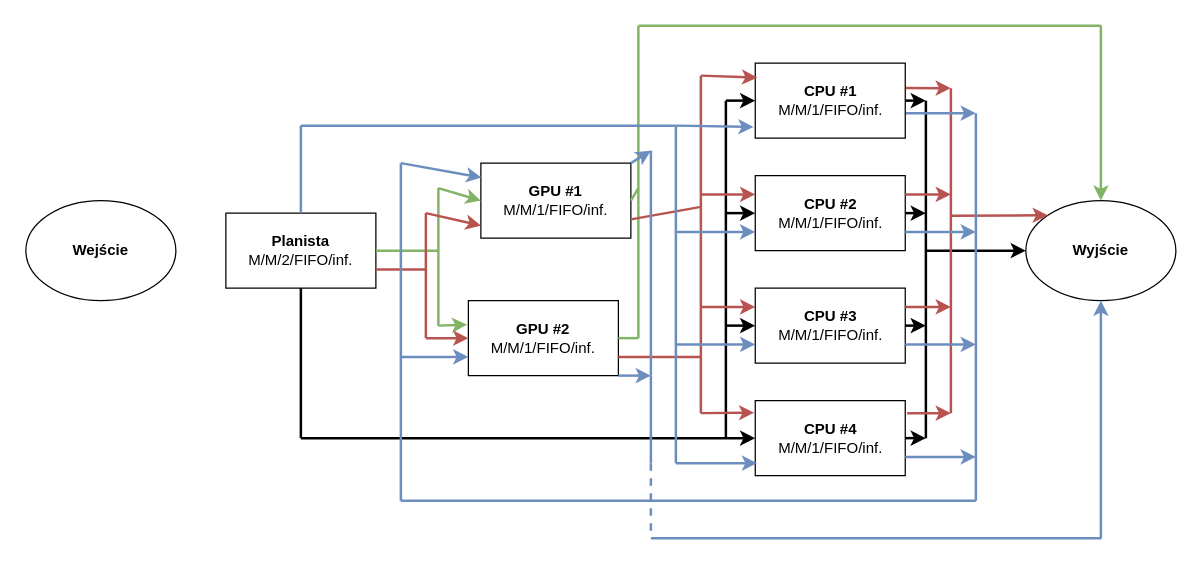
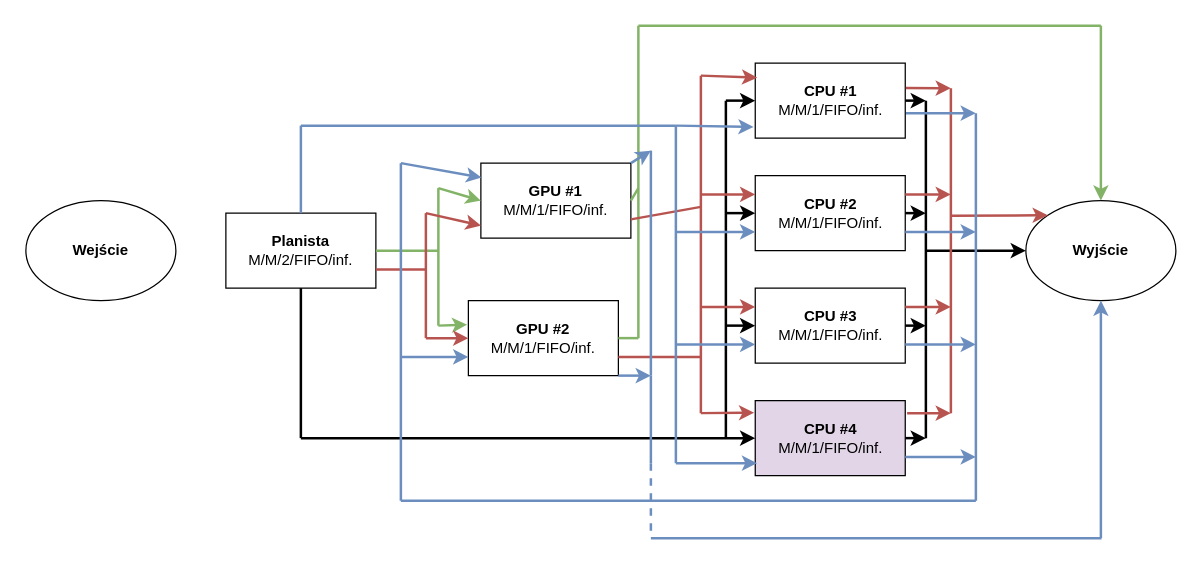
- <mxCell id="7" value="&lt;b&gt;CPU #4&lt;br&gt;&lt;/b&gt;M/M/1/FIFO/inf.&lt;b&gt;&lt;br&gt;&lt;/b&gt;" style="rounded=0;whiteSpace=wrap;html=1;" parent="1" vertex="1"><mxGeometry x="603.5" y="320" width="120" height="60" as="geometry" /></mxCell>
+ <mxCell id="7" value="&lt;b&gt;CPU #4&lt;br&gt;&lt;/b&gt;M/M/1/FIFO/inf.&lt;b&gt;&lt;br&gt;&lt;/b&gt;" style="rounded=0;whiteSpace=wrap;html=1;fillColor=#e1d5e7;" parent="1" vertex="1"><mxGeometry x="603.5" y="320" width="120" height="60" as="geometry" /></mxCell>
